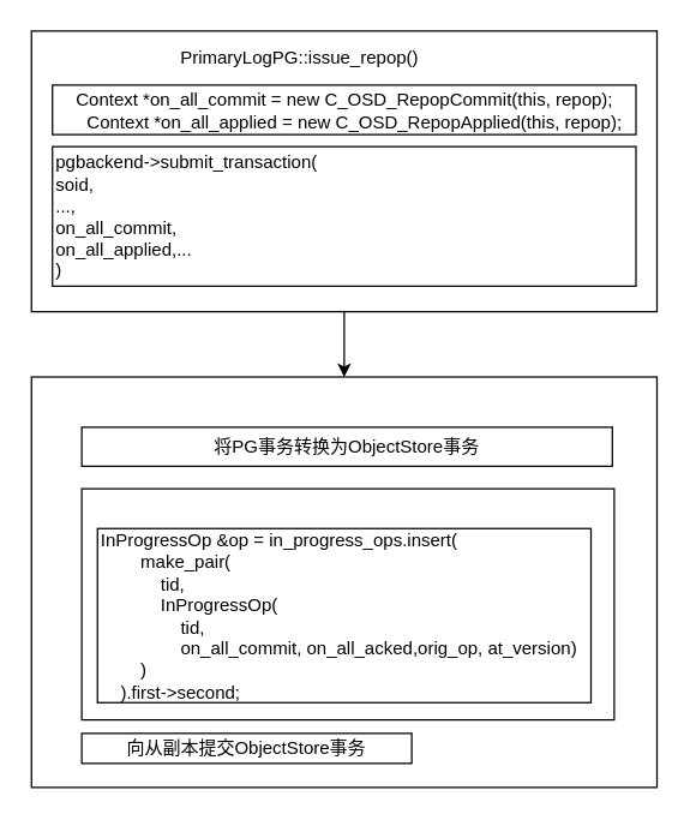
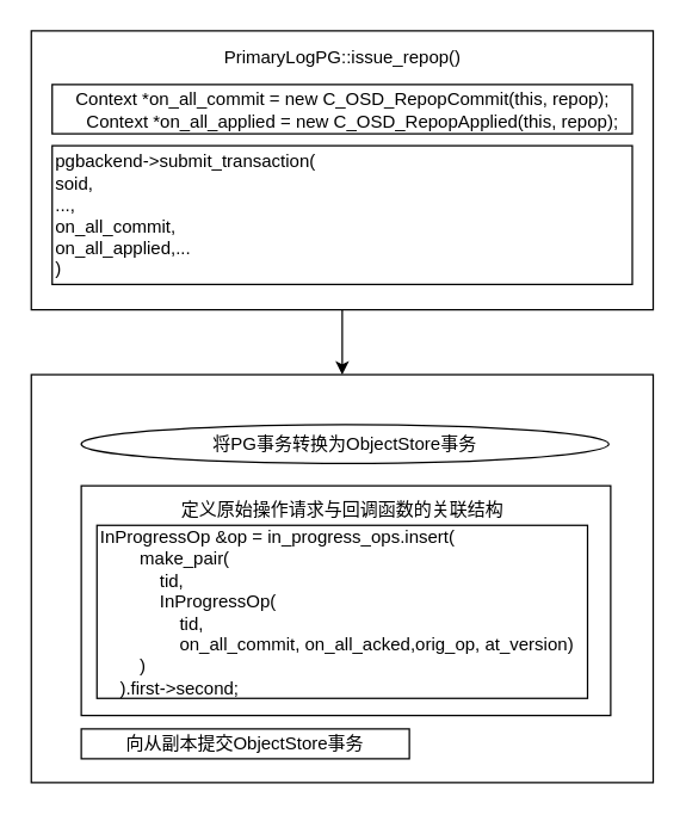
- <mxCell id="8" value="PrimaryLogPG::issue_repop()" style="text;html=1;strokeColor=none;fillColor=none;align=center;verticalAlign=middle;whiteSpace=wrap;rounded=0;" parent="1" vertex="1"><mxGeometry x="93.5" y="28" width="211" height="20" as="geometry" /></mxCell>
+ <mxCell id="8" value="PrimaryLogPG::issue_repop()" style="text;html=1;strokeColor=none;fillColor=none;align=center;verticalAlign=middle;whiteSpace=wrap;rounded=0;" parent="1" vertex="1"><mxGeometry x="123.5" y="28" width="211" height="20" as="geometry" /></mxCell>
- <mxCell id="5" value="将PG事务转换为ObjectStore事务" style="rounded=0;whiteSpace=wrap;html=1;" parent="1" vertex="1"><mxGeometry x="54" y="284" width="353.75" height="26" as="geometry" /></mxCell>
+ <mxCell id="5" value="将PG事务转换为ObjectStore事务" style="ellipse;whiteSpace=wrap;html=1;" parent="1" vertex="1"><mxGeometry x="54" y="284" width="353.75" height="26" as="geometry" /></mxCell>
+ <mxCell id="11" value="定义原始操作请求与回调函数的关联结构" style="text;html=1;strokeColor=none;fillColor=none;align=center;verticalAlign=middle;whiteSpace=wrap;rounded=0;" parent="1" vertex="1"><mxGeometry x="112.5" y="331" width="233" height="20" as="geometry" /></mxCell>
